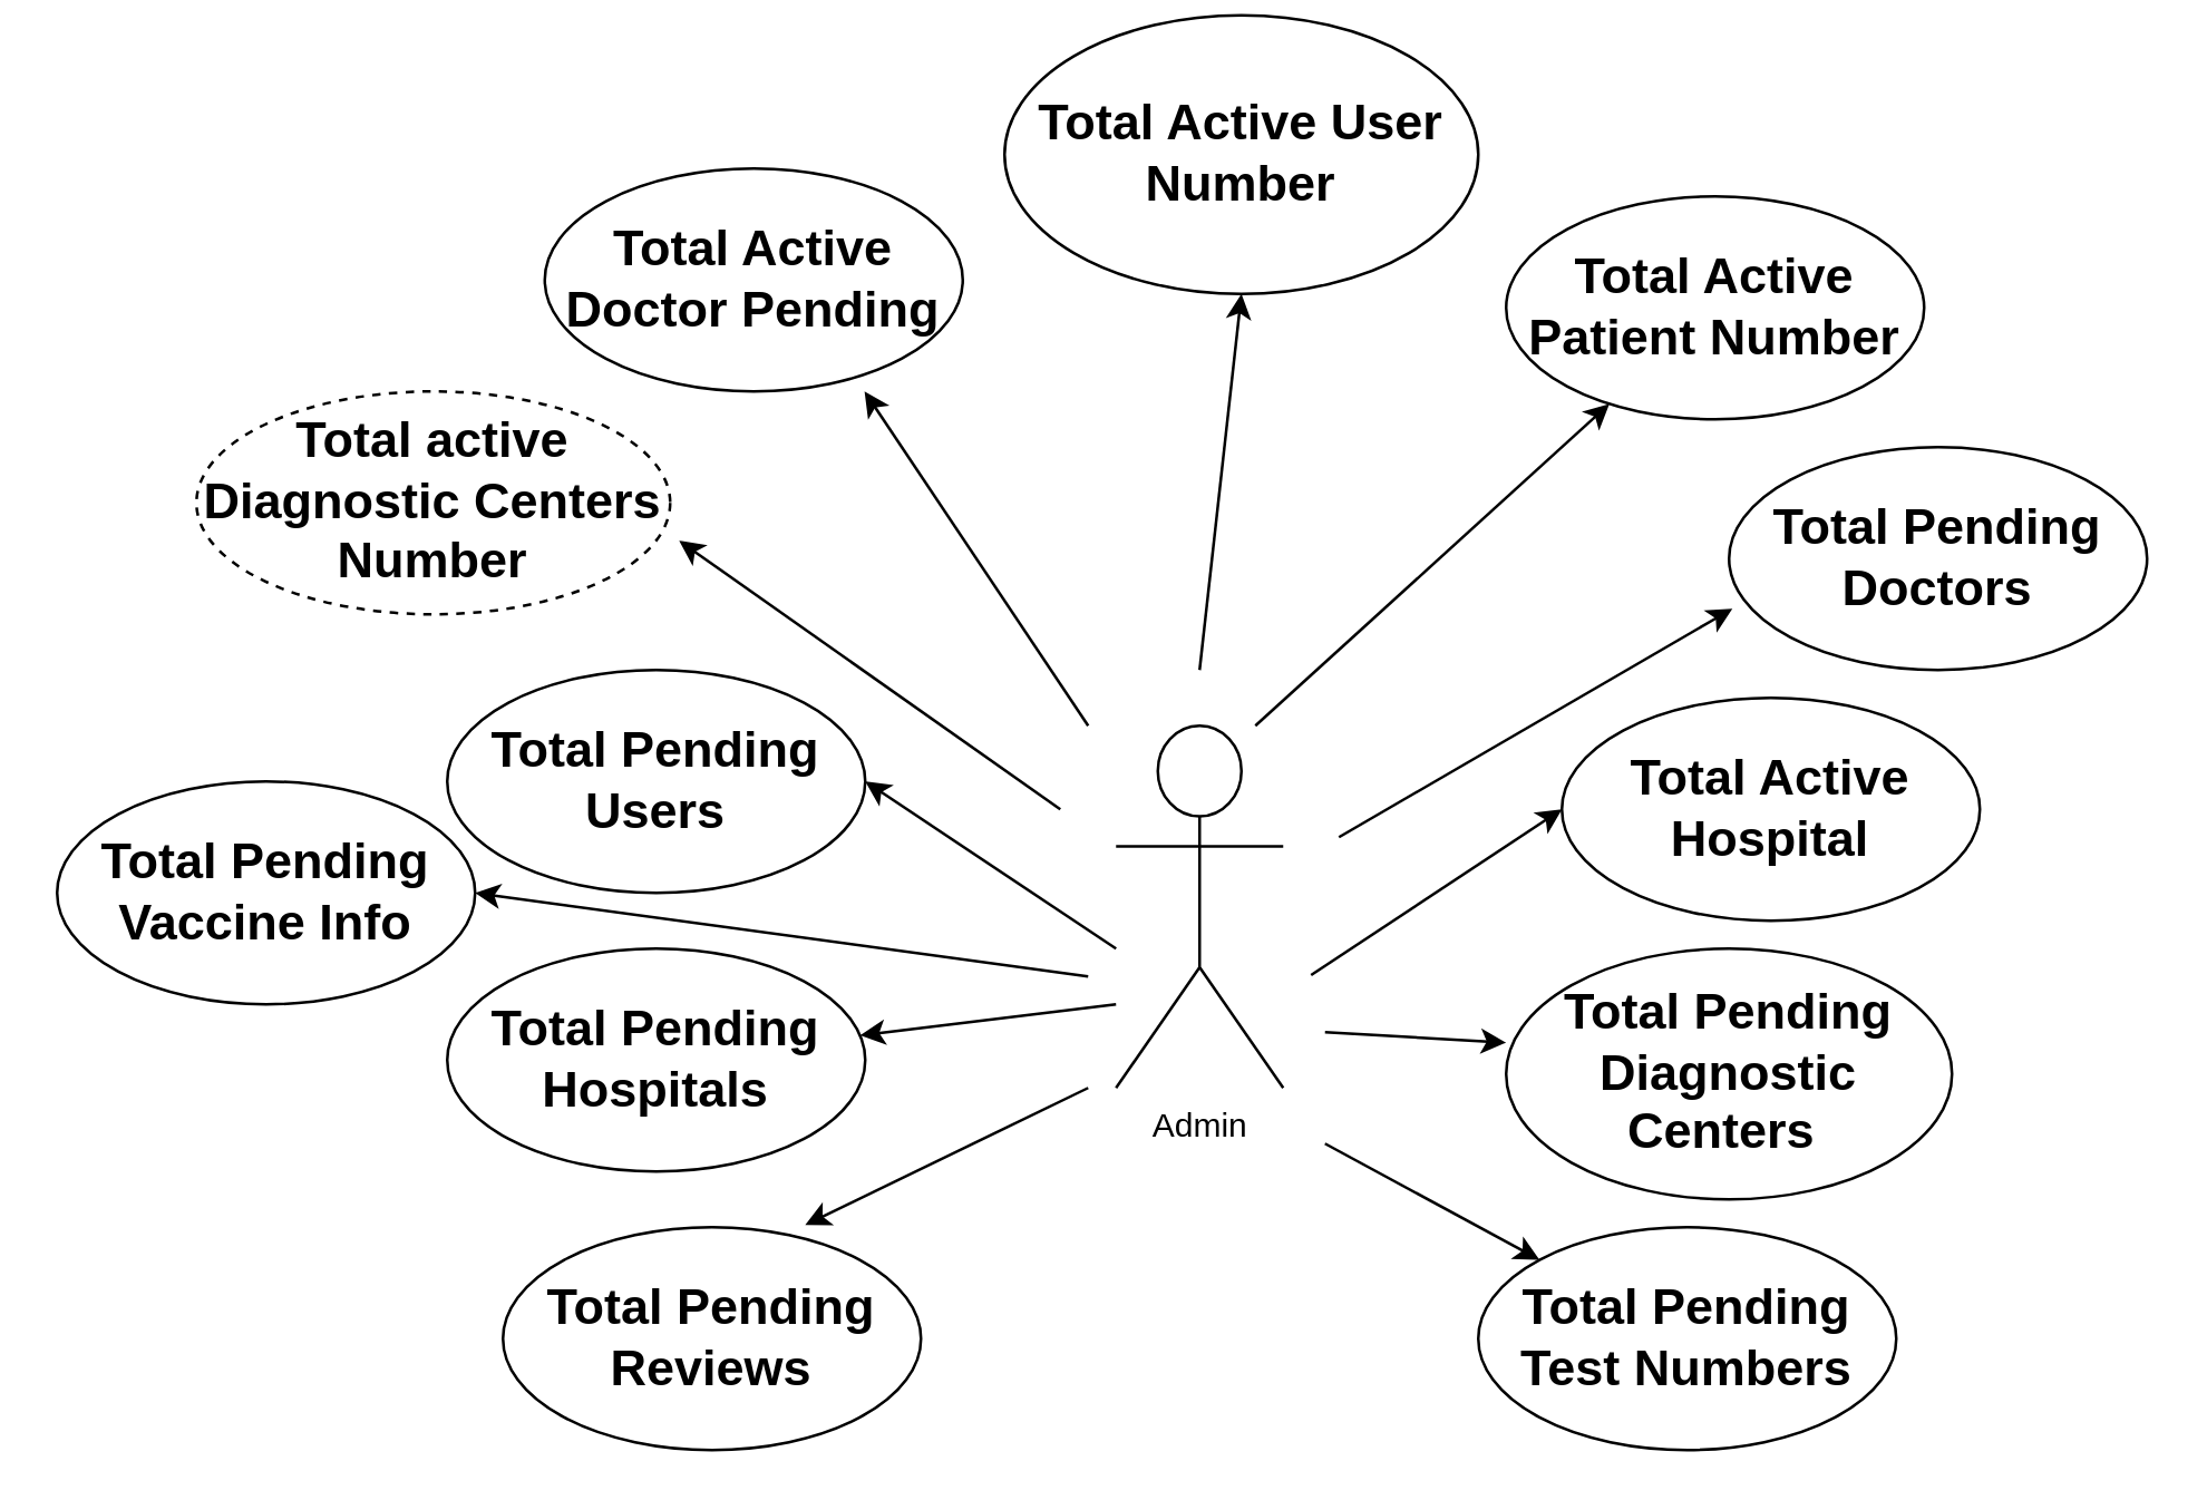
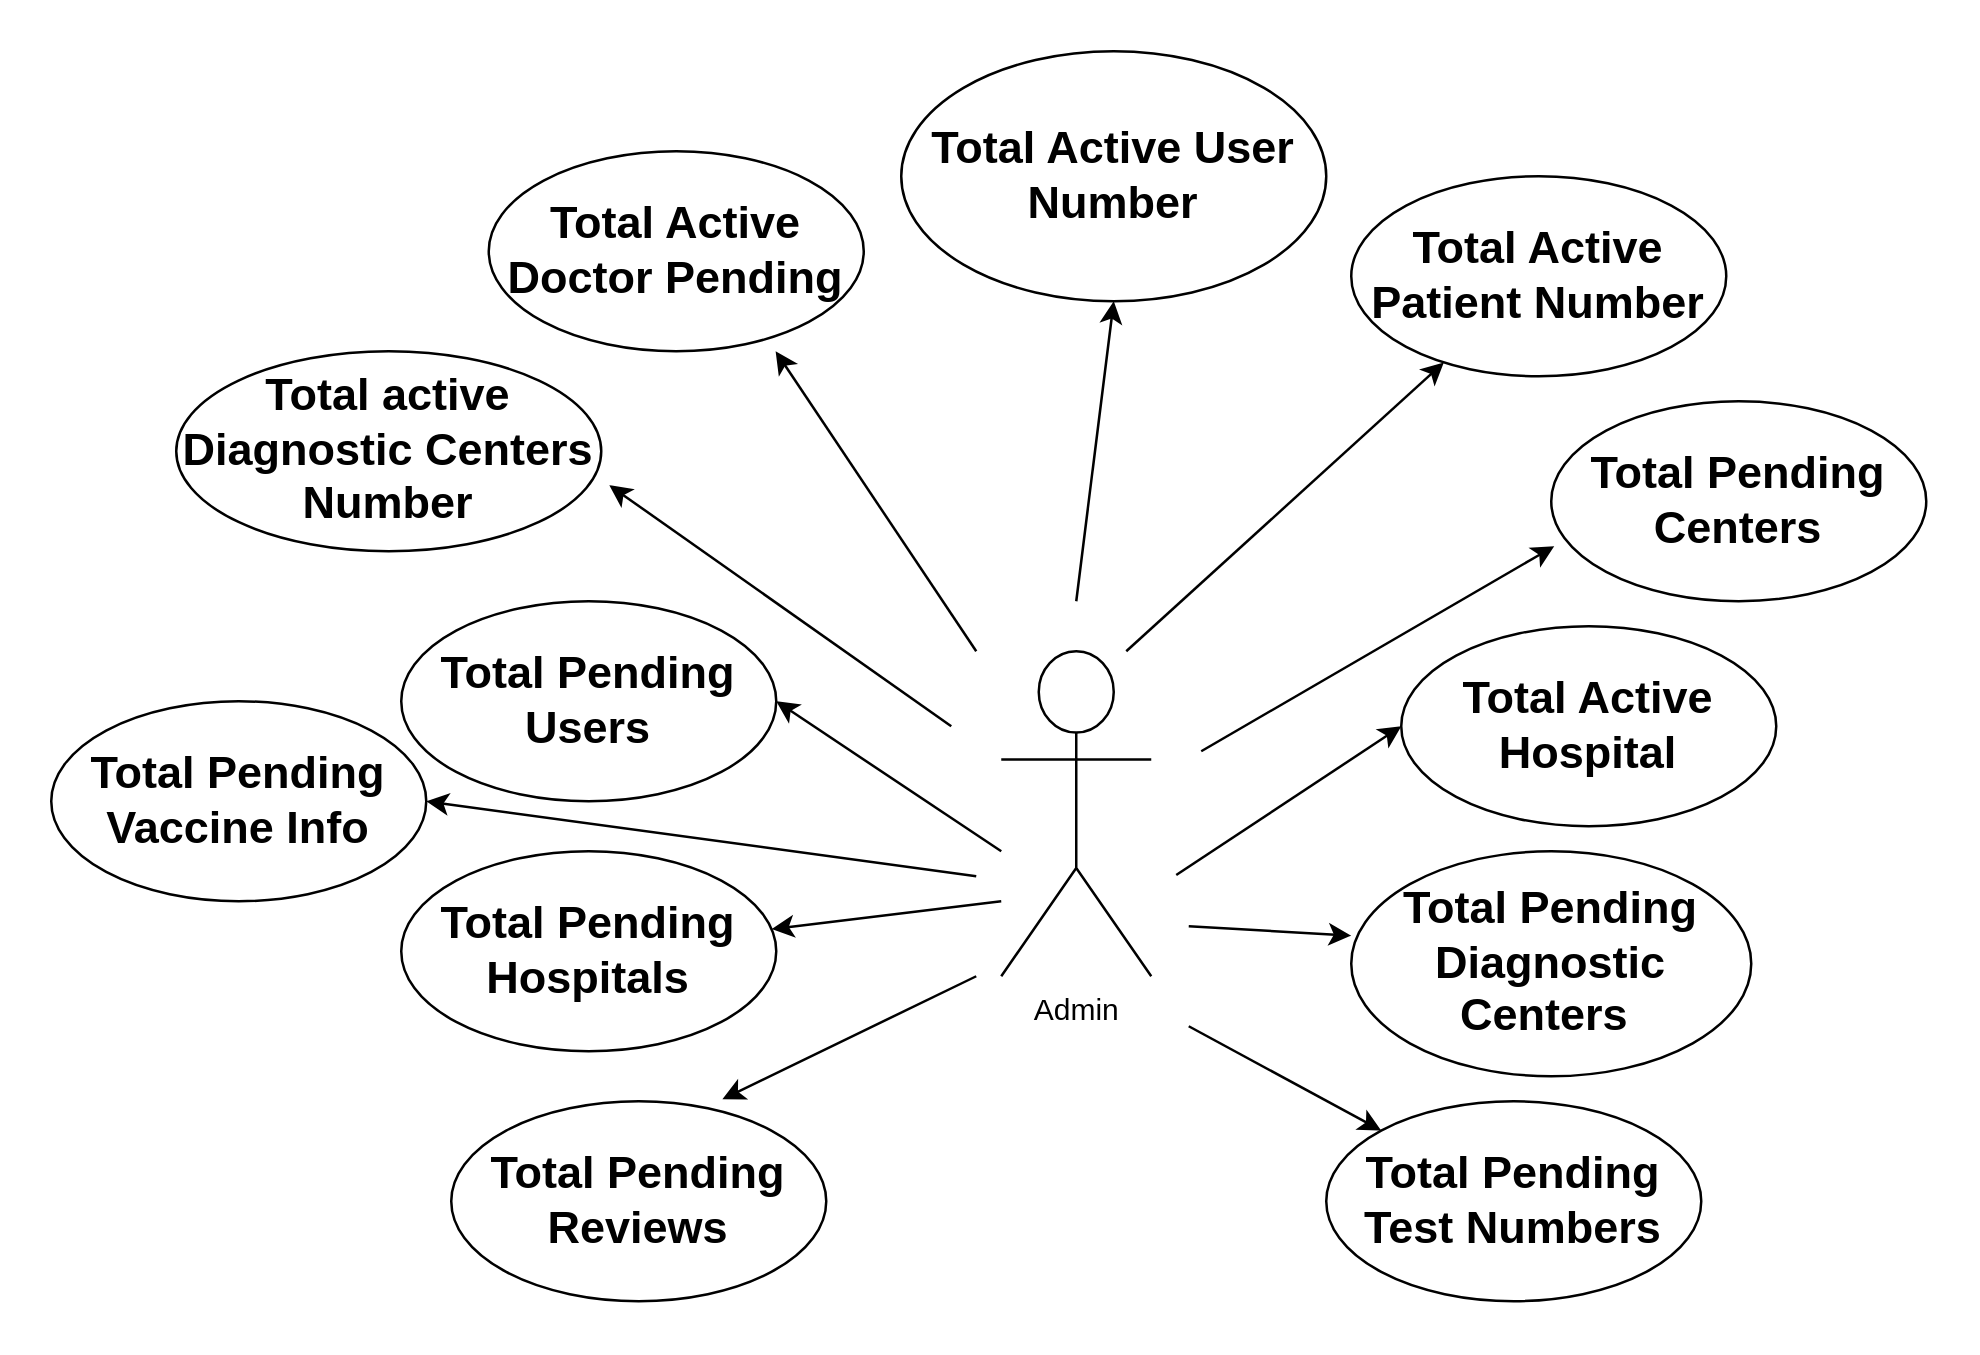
- <mxCell id="16" value="&lt;h2&gt;Total Active User Number&lt;/h2&gt;" style="ellipse;whiteSpace=wrap;html=1;" parent="1" vertex="1"><mxGeometry x="360" y="5" width="170" height="100" as="geometry" /></mxCell>
+ <mxCell id="16" value="&lt;h2&gt;Total Active User Number&lt;/h2&gt;" style="ellipse;whiteSpace=wrap;html=1;" parent="1" vertex="1"><mxGeometry x="360" y="20" width="170" height="100" as="geometry" /></mxCell>
- <mxCell id="12" value="&lt;h2&gt;Total active Diagnostic Centers Number&lt;/h2&gt;" style="ellipse;whiteSpace=wrap;html=1;dashed=1;" parent="1" vertex="1"><mxGeometry x="70" y="140" width="170" height="80" as="geometry" /></mxCell>
+ <mxCell id="12" value="&lt;h2&gt;Total active Diagnostic Centers Number&lt;/h2&gt;" style="ellipse;whiteSpace=wrap;html=1;" parent="1" vertex="1"><mxGeometry x="70" y="140" width="170" height="80" as="geometry" /></mxCell>
- <mxCell id="7" value="&lt;h2&gt;Total Pending Doctors&lt;/h2&gt;" style="ellipse;whiteSpace=wrap;html=1;" parent="1" vertex="1"><mxGeometry x="620" y="160" width="150" height="80" as="geometry" /></mxCell>
+ <mxCell id="7" value="&lt;h2&gt;Total Pending Centers&lt;/h2&gt;" style="ellipse;whiteSpace=wrap;html=1;" parent="1" vertex="1"><mxGeometry x="620" y="160" width="150" height="80" as="geometry" /></mxCell>
